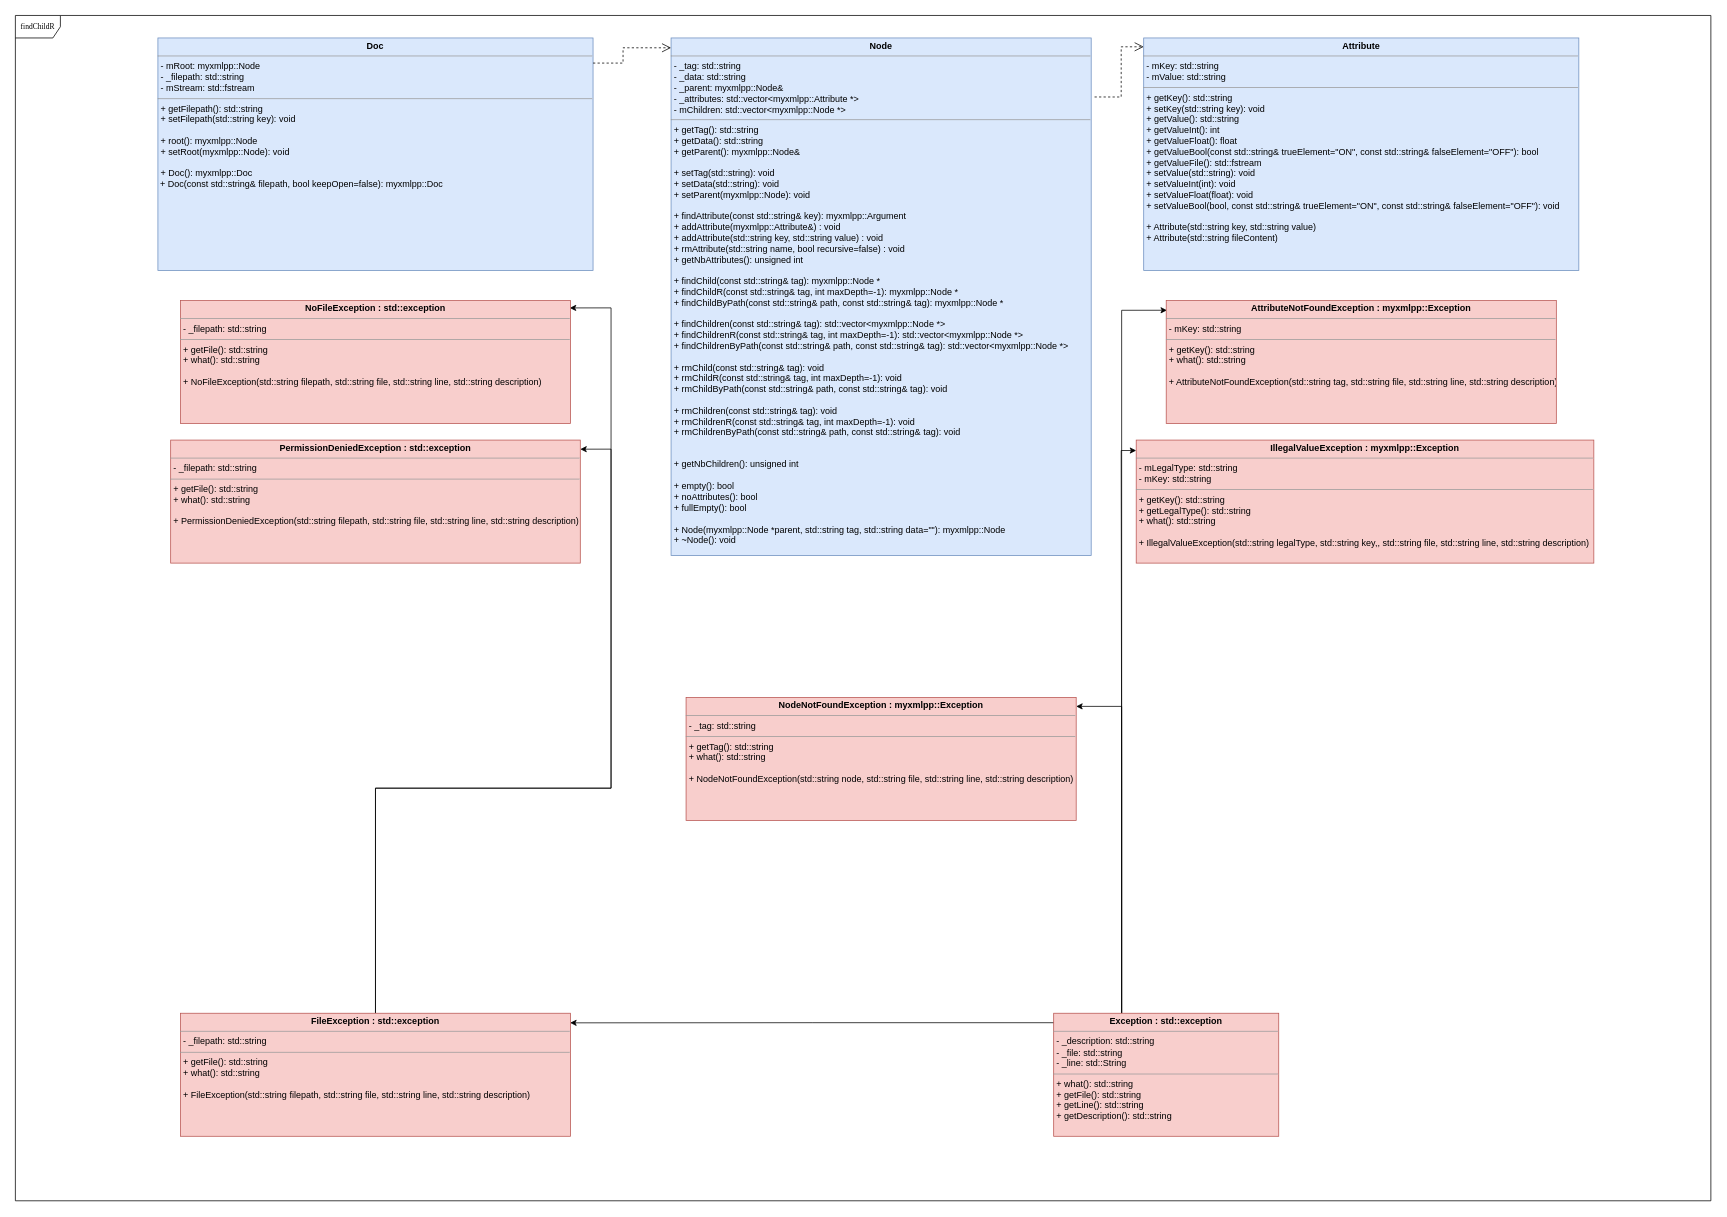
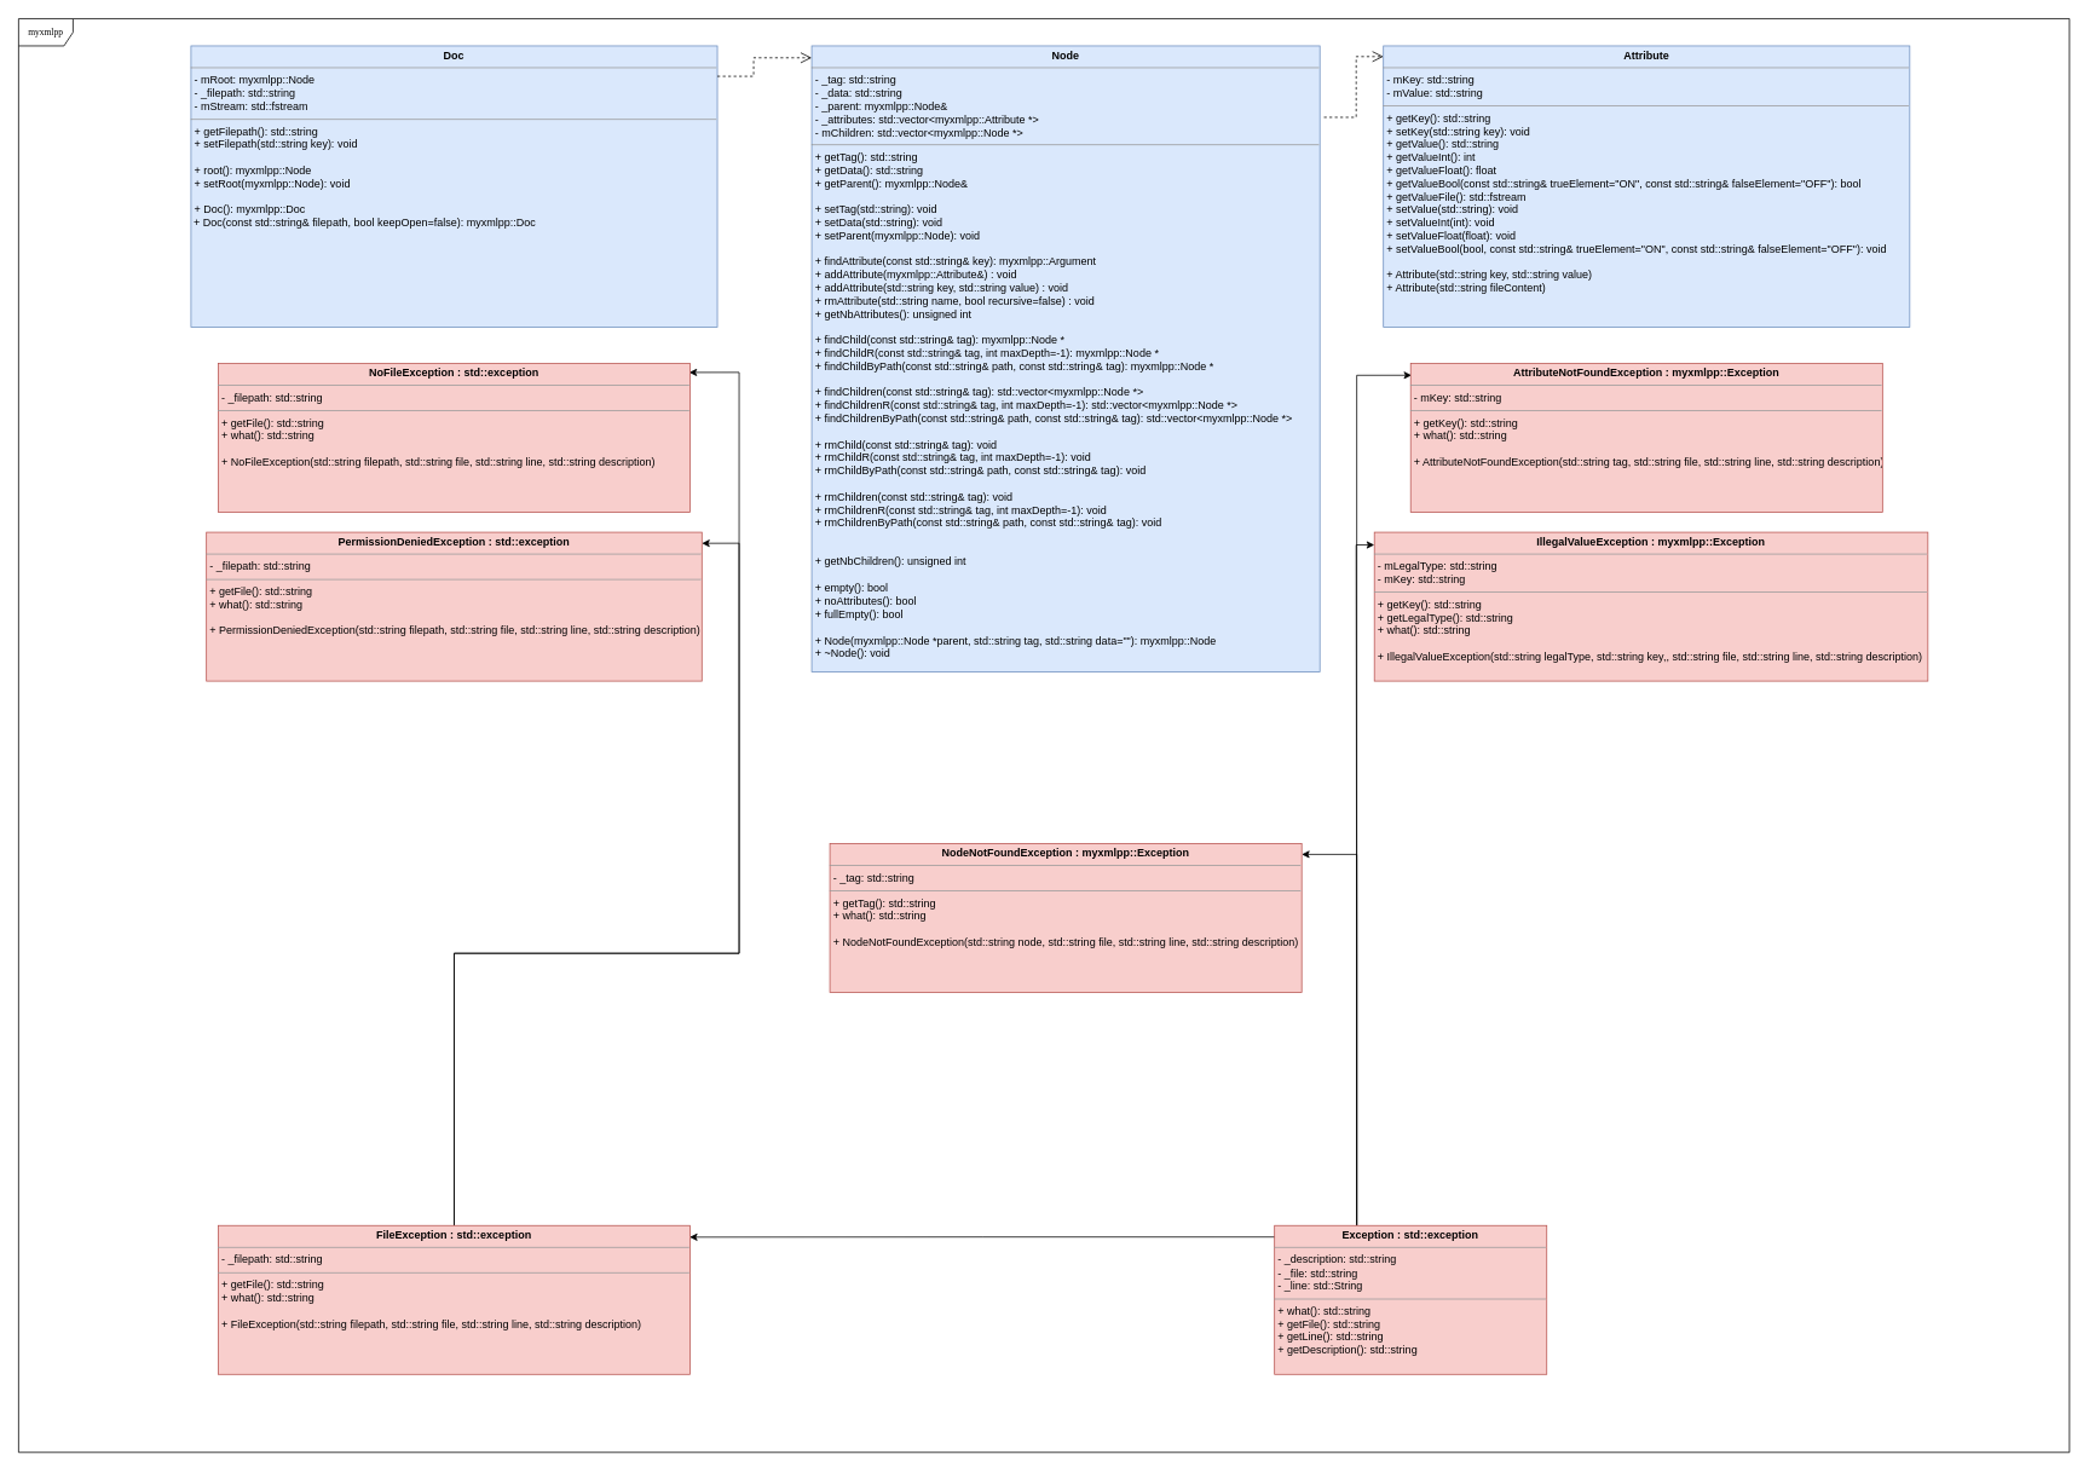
- <mxCell id="2" value="findChildR" style="shape=umlFrame;whiteSpace=wrap;html=1;rounded=0;shadow=0;comic=0;labelBackgroundColor=none;strokeWidth=1;fontFamily=Verdana;fontSize=10;align=center;fillColor=none;" parent="1" vertex="1"><mxGeometry x="20" y="20" width="2260" height="1580" as="geometry" /></mxCell>
+ <mxCell id="2" value="myxmlpp" style="shape=umlFrame;whiteSpace=wrap;html=1;rounded=0;shadow=0;comic=0;labelBackgroundColor=none;strokeWidth=1;fontFamily=Verdana;fontSize=10;align=center;fillColor=none;" parent="1" vertex="1"><mxGeometry x="20" y="20" width="2260" height="1580" as="geometry" /></mxCell>
